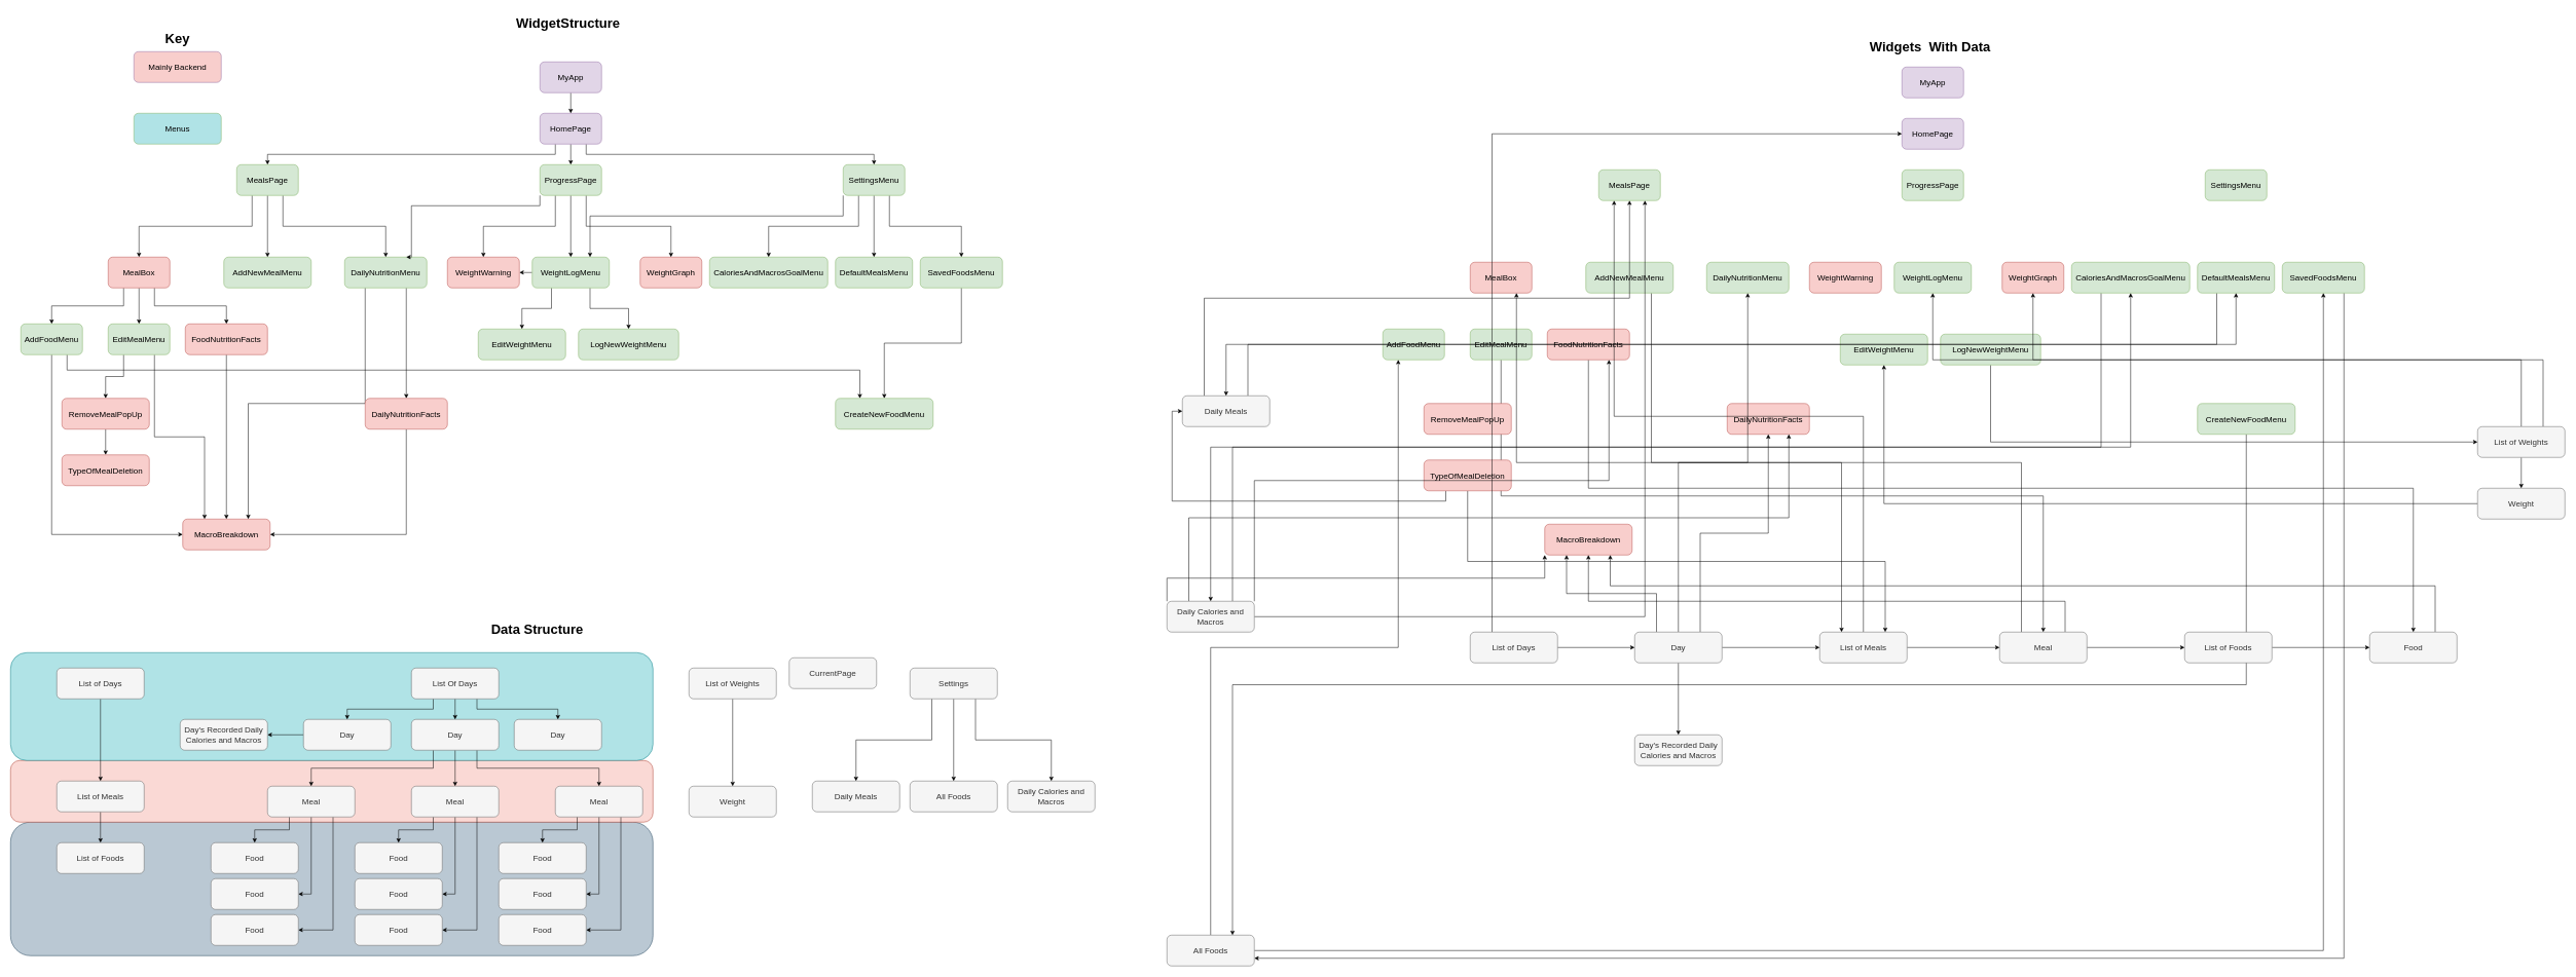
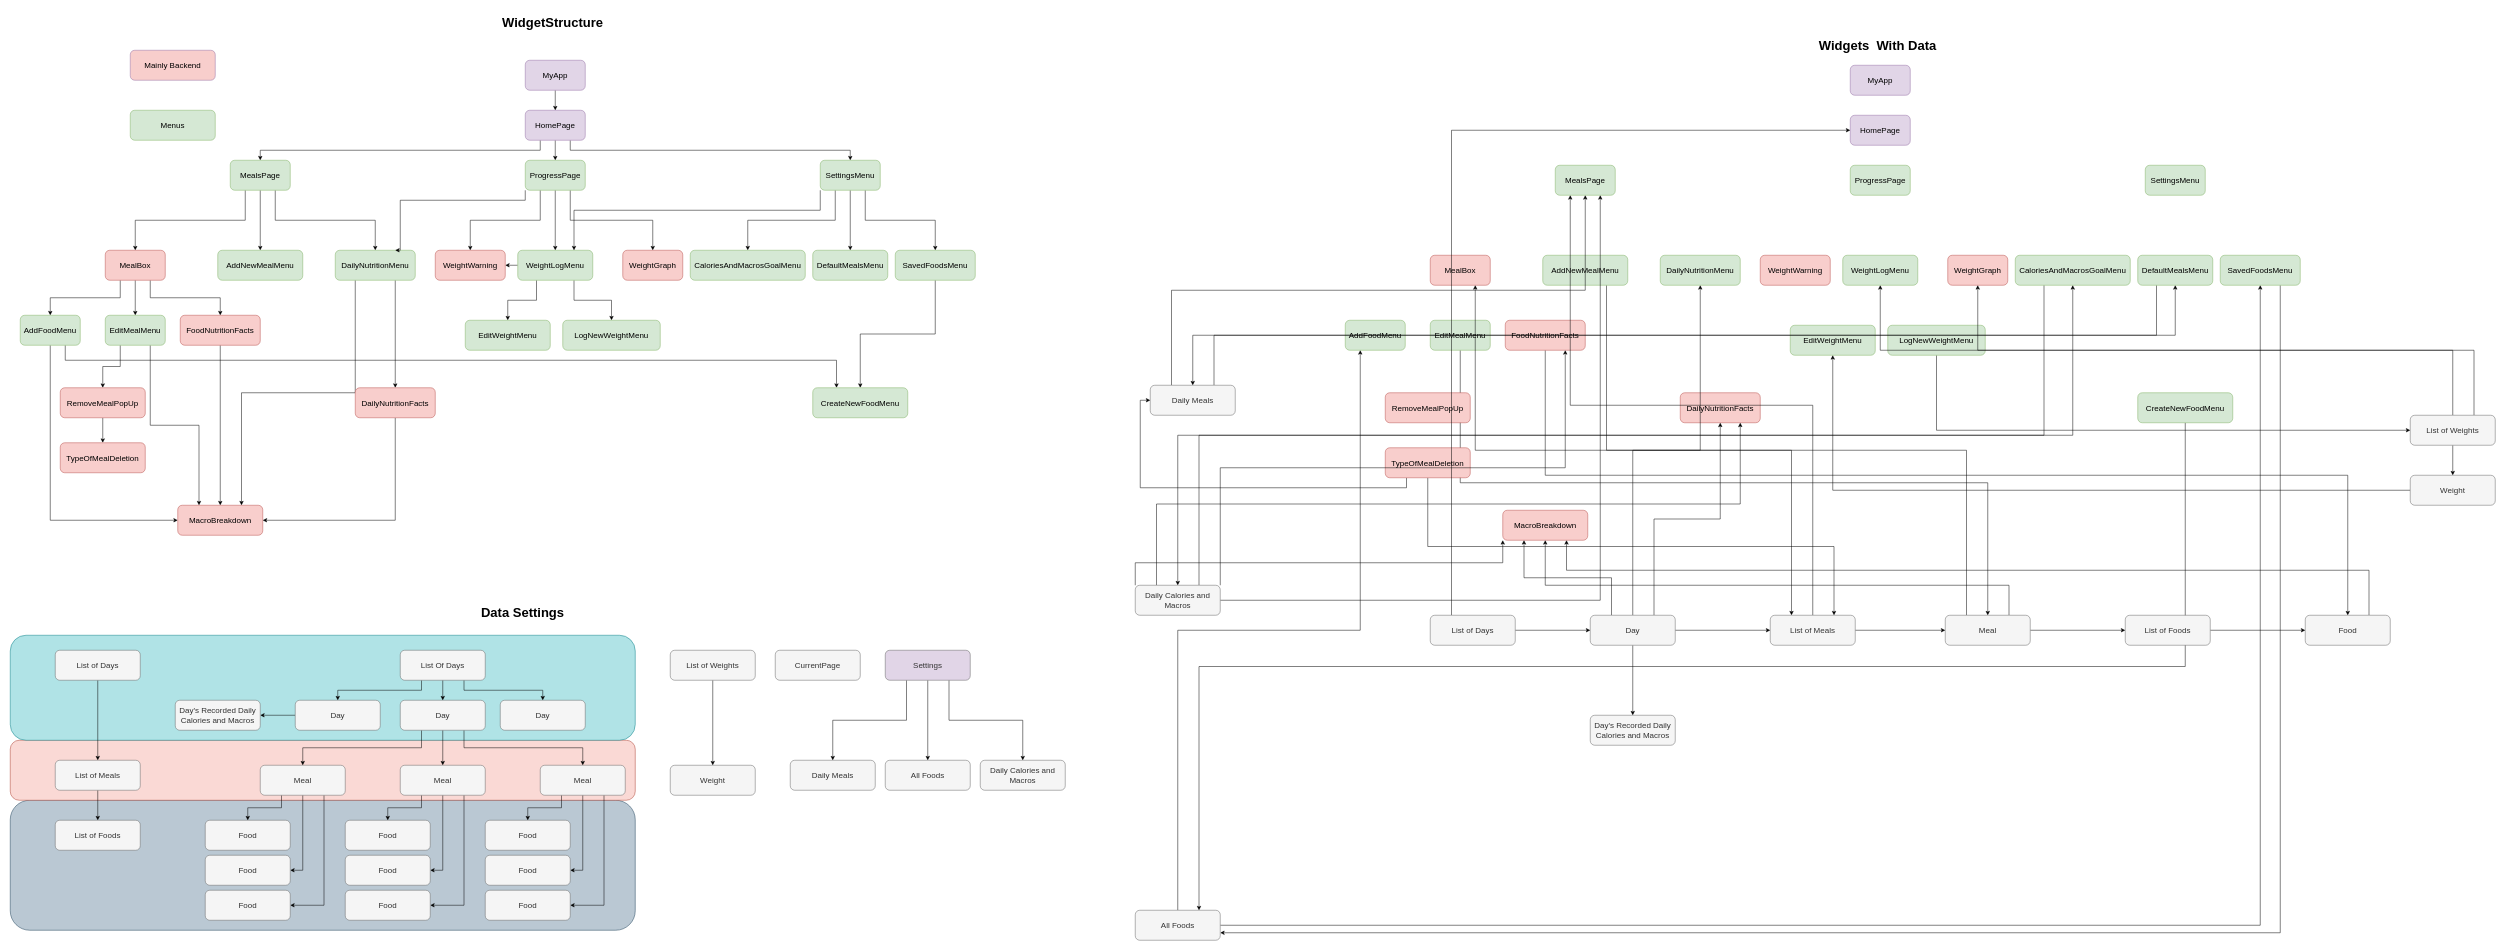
- <mxCell id="103" value="Key" style="text;html=1;align=center;verticalAlign=middle;whiteSpace=wrap;rounded=0;fontSize=26;fontStyle=1" parent="1" vertex="1"><mxGeometry x="270" y="50" width="150" height="50" as="geometry" /></mxCell>
- <mxCell id="61" value="&lt;font style=&quot;font-size: 16px;&quot;&gt;Menus&lt;/font&gt;" style="rounded=1;whiteSpace=wrap;html=1;fillColor=#b0e3e6;strokeColor=#82b366;" parent="1" vertex="1"><mxGeometry x="260" y="220" width="170" height="60" as="geometry" /></mxCell>
+ <mxCell id="61" value="&lt;font style=&quot;font-size: 16px;&quot;&gt;Menus&lt;/font&gt;" style="rounded=1;whiteSpace=wrap;html=1;fillColor=#d5e8d4;strokeColor=#82b366;" parent="1" vertex="1"><mxGeometry x="260" y="220" width="170" height="60" as="geometry" /></mxCell>
- <mxCell id="105" value="Data Structure" style="text;html=1;align=center;verticalAlign=middle;whiteSpace=wrap;rounded=0;fontSize=26;fontStyle=1" parent="1" vertex="1"><mxGeometry x="905" y="1200" width="280" height="50" as="geometry" /></mxCell>
+ <mxCell id="105" value="Data Settings" style="text;html=1;align=center;verticalAlign=middle;whiteSpace=wrap;rounded=0;fontSize=26;fontStyle=1" parent="1" vertex="1"><mxGeometry x="905" y="1200" width="280" height="50" as="geometry" /></mxCell>
- <mxCell id="67" value="&lt;span style=&quot;font-size: 16px;&quot;&gt;CurrentPage&lt;/span&gt;" style="rounded=1;whiteSpace=wrap;html=1;fillColor=#f5f5f5;strokeColor=#666666;fontColor=#333333;" parent="1" vertex="1"><mxGeometry x="1535" y="1280" width="170" height="60" as="geometry" /></mxCell>
+ <mxCell id="67" value="&lt;span style=&quot;font-size: 16px;&quot;&gt;CurrentPage&lt;/span&gt;" style="rounded=1;whiteSpace=wrap;html=1;fillColor=#f5f5f5;strokeColor=#666666;fontColor=#333333;" parent="1" vertex="1"><mxGeometry x="1550" y="1300" width="170" height="60" as="geometry" /></mxCell>
- <mxCell id="179" value="&lt;font style=&quot;font-size: 16px;&quot;&gt;Settings&lt;/font&gt;" style="rounded=1;whiteSpace=wrap;html=1;fillColor=#f5f5f5;strokeColor=#666666;fontColor=#333333;" parent="1" vertex="1"><mxGeometry x="1770" y="1300" width="170" height="60" as="geometry" /></mxCell>
+ <mxCell id="179" value="&lt;font style=&quot;font-size: 16px;&quot;&gt;Settings&lt;/font&gt;" style="rounded=1;whiteSpace=wrap;html=1;fillColor=#e1d5e7;strokeColor=#666666;fontColor=#333333;" parent="1" vertex="1"><mxGeometry x="1770" y="1300" width="170" height="60" as="geometry" /></mxCell>
